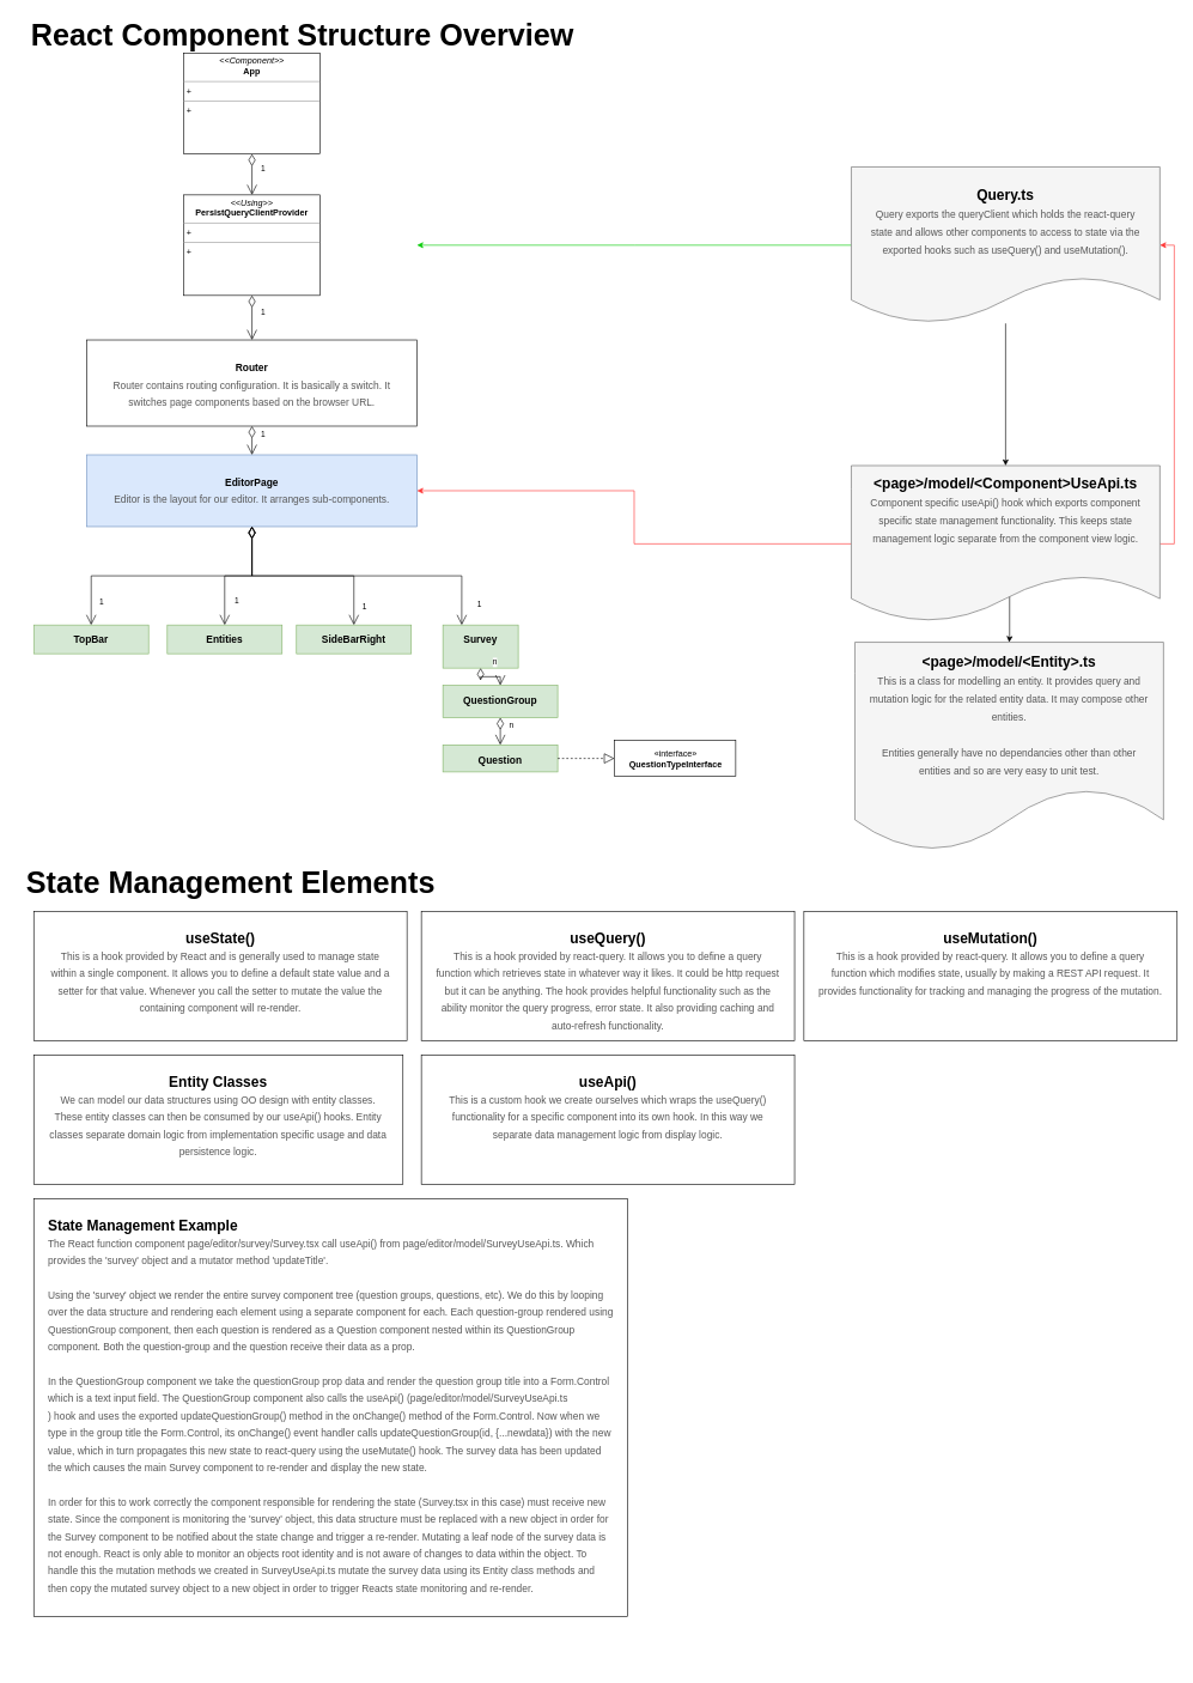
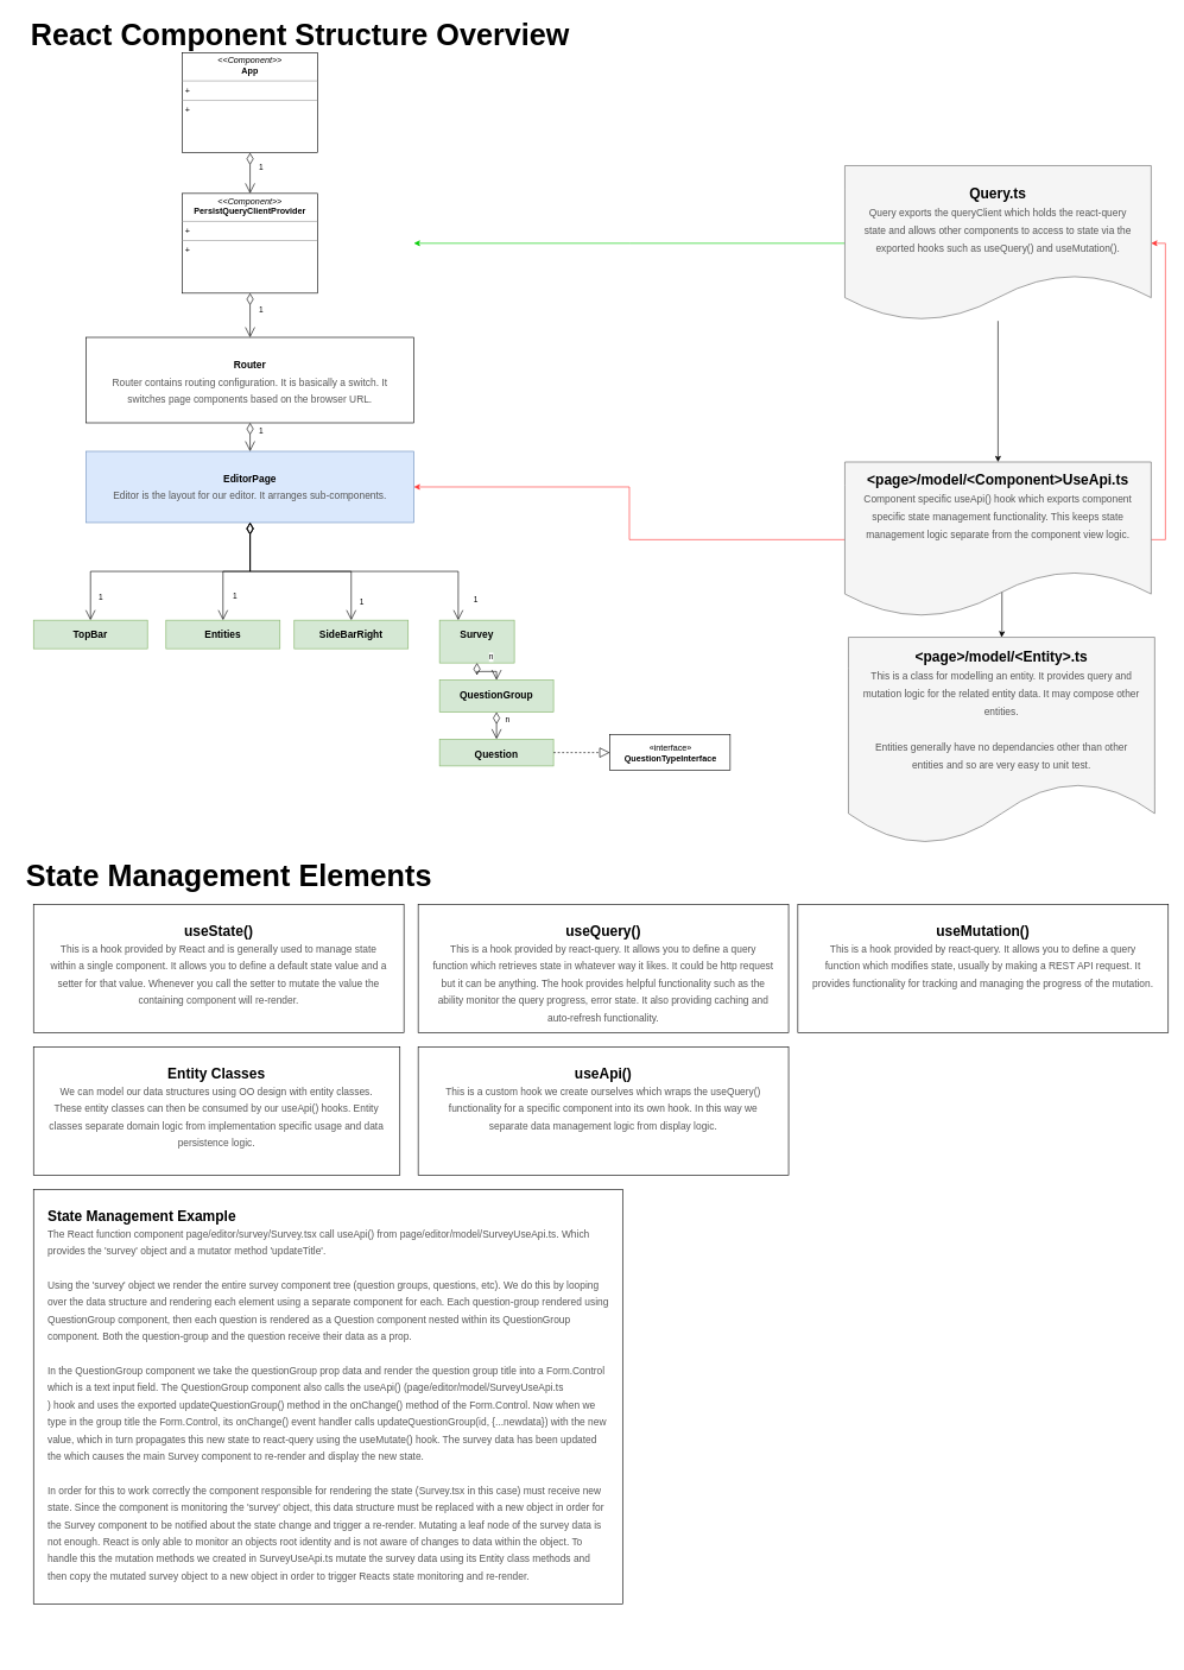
- <mxCell id="38" value="&lt;p style=&quot;margin:0px;margin-top:4px;text-align:center;&quot;&gt;&lt;i&gt;&amp;lt;&amp;lt;Using&amp;gt;&amp;gt;&lt;/i&gt;&lt;br&gt;&lt;b&gt;PersistQueryClientProvider&lt;/b&gt;&lt;br&gt;&lt;/p&gt;&lt;hr size=&quot;1&quot;&gt;&lt;p style=&quot;margin:0px;margin-left:4px;&quot;&gt;+ &lt;br&gt;&lt;/p&gt;&lt;hr size=&quot;1&quot;&gt;&lt;p style=&quot;margin:0px;margin-left:4px;&quot;&gt;+ &lt;br&gt;&lt;/p&gt;" style="verticalAlign=top;align=left;overflow=fill;fontSize=12;fontFamily=Helvetica;html=1;rounded=0;sketch=0;" vertex="1" parent="1"><mxGeometry x="255" y="271" width="190" height="140" as="geometry" /></mxCell>
+ <mxCell id="38" value="&lt;p style=&quot;margin:0px;margin-top:4px;text-align:center;&quot;&gt;&lt;i&gt;&amp;lt;&amp;lt;Component&amp;gt;&amp;gt;&lt;/i&gt;&lt;br&gt;&lt;b&gt;PersistQueryClientProvider&lt;/b&gt;&lt;br&gt;&lt;/p&gt;&lt;hr size=&quot;1&quot;&gt;&lt;p style=&quot;margin:0px;margin-left:4px;&quot;&gt;+ &lt;br&gt;&lt;/p&gt;&lt;hr size=&quot;1&quot;&gt;&lt;p style=&quot;margin:0px;margin-left:4px;&quot;&gt;+ &lt;br&gt;&lt;/p&gt;" style="verticalAlign=top;align=left;overflow=fill;fontSize=12;fontFamily=Helvetica;html=1;rounded=0;sketch=0;" vertex="1" parent="1"><mxGeometry x="255" y="271" width="190" height="140" as="geometry" /></mxCell>
